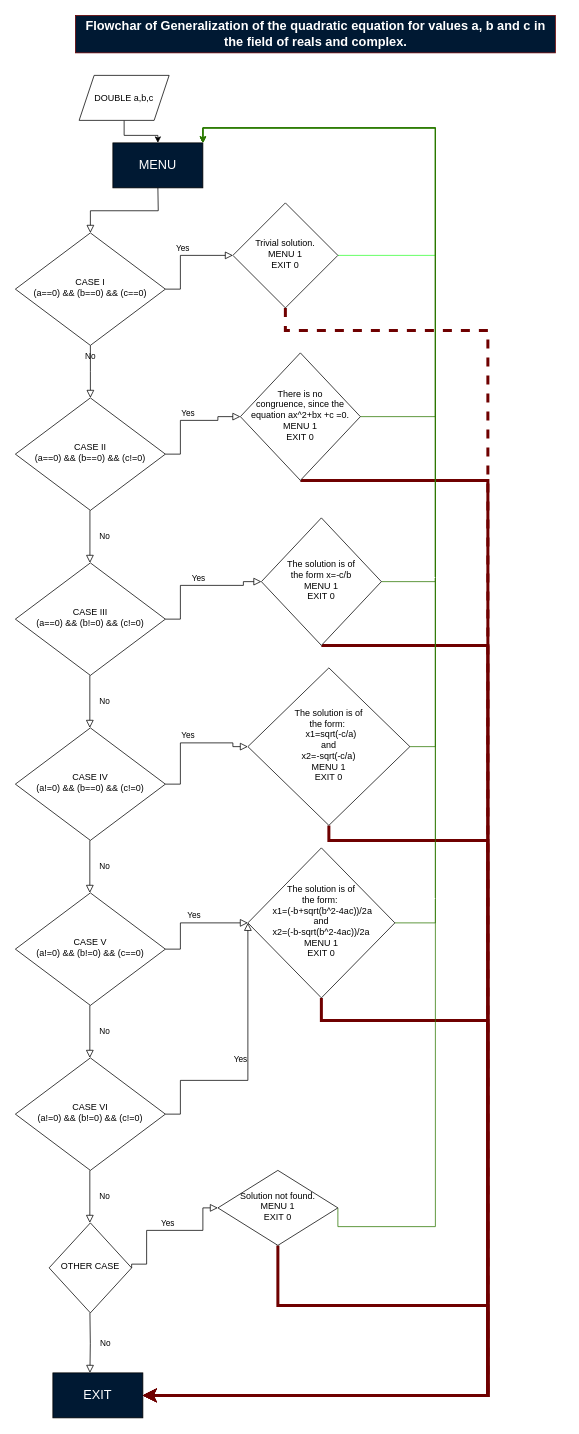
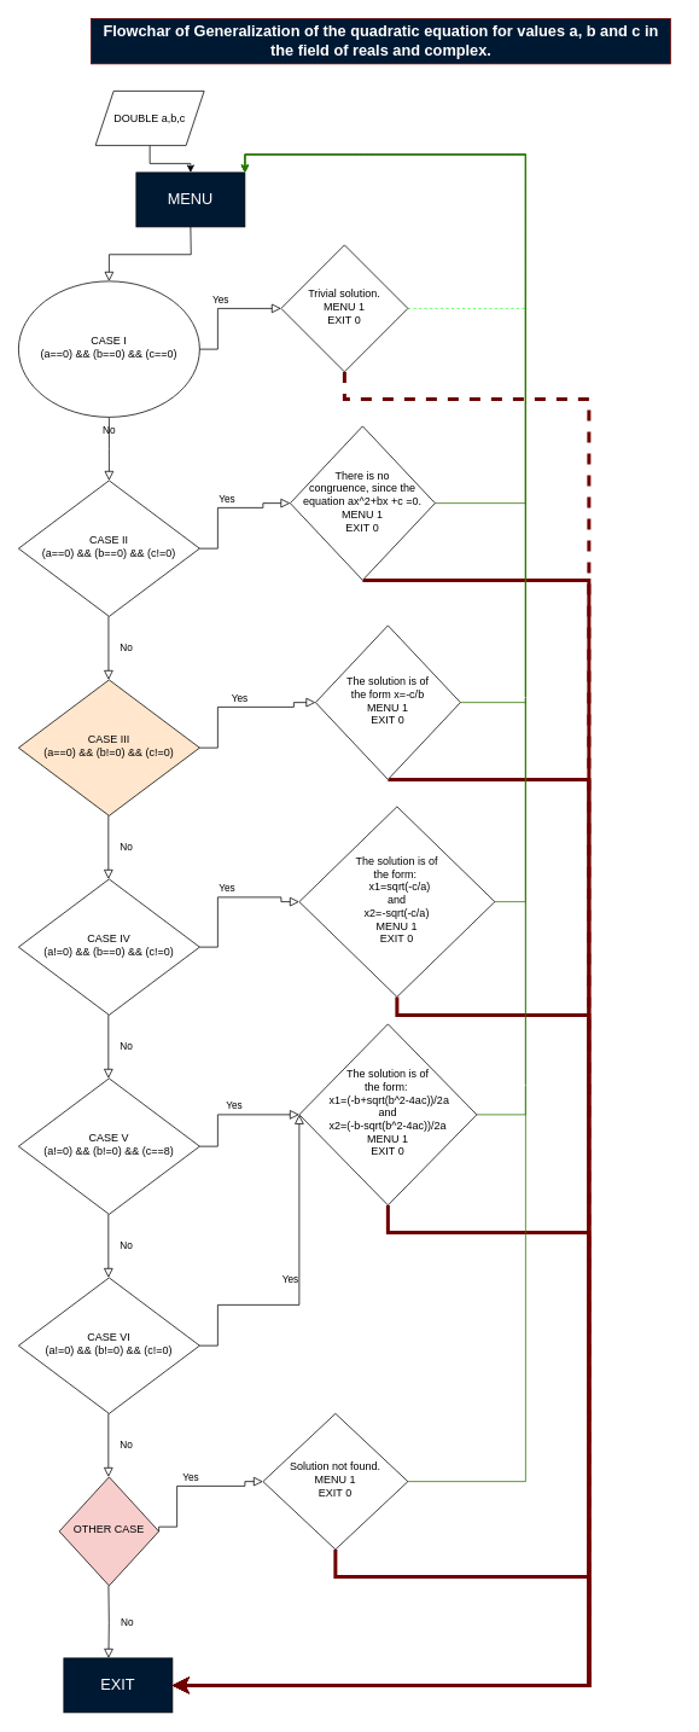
- <mxCell id="7" style="edgeStyle=orthogonalEdgeStyle;rounded=0;orthogonalLoop=1;jettySize=auto;html=1;exitX=0.5;exitY=0;exitDx=0;exitDy=0;entryX=1;entryY=0;entryDx=0;entryDy=0;fontSize=17;fontColor=#33FF33;labelBackgroundColor=#33FF33;strokeColor=#33FF33;" edge="1" parent="1" source="9" target="10"><mxGeometry relative="1" as="geometry"><Array as="points"><mxPoint x="580" y="340" /><mxPoint x="580" y="170" /><mxPoint x="270" y="170" /></Array></mxGeometry></mxCell>
+ <mxCell id="7" style="edgeStyle=orthogonalEdgeStyle;rounded=0;orthogonalLoop=1;jettySize=auto;html=1;exitX=0.5;exitY=0;exitDx=0;exitDy=0;entryX=1;entryY=0;entryDx=0;entryDy=0;fontSize=17;fontColor=#33FF33;labelBackgroundColor=#33FF33;strokeColor=#33FF33;dashed=1;" edge="1" parent="1" source="9" target="10"><mxGeometry relative="1" as="geometry"><Array as="points"><mxPoint x="580" y="340" /><mxPoint x="580" y="170" /><mxPoint x="270" y="170" /></Array></mxGeometry></mxCell>
- <mxCell id="5" value="CASE I&lt;br&gt;(a==0) &amp;amp;&amp;amp; (b==0) &amp;amp;&amp;amp; (c==0)" style="rhombus;whiteSpace=wrap;html=1;shadow=0;fontFamily=Helvetica;fontSize=12;align=center;strokeWidth=1;spacing=6;spacingTop=-4;" parent="1" vertex="1"><mxGeometry x="20" y="310" width="200" height="150" as="geometry" /></mxCell>
+ <mxCell id="5" value="CASE I&lt;br&gt;(a==0) &amp;amp;&amp;amp; (b==0) &amp;amp;&amp;amp; (c==0)" style="ellipse;whiteSpace=wrap;html=1;shadow=0;fontFamily=Helvetica;fontSize=12;align=center;strokeWidth=1;spacing=6;spacingTop=-4;" parent="1" vertex="1"><mxGeometry x="20" y="310" width="200" height="150" as="geometry" /></mxCell>
- <mxCell id="15" value="CASE III&lt;br&gt;(a==0) &amp;amp;&amp;amp; (b!=0) &amp;amp;&amp;amp; (c!=0)" style="rhombus;whiteSpace=wrap;html=1;shadow=0;fontFamily=Helvetica;fontSize=12;align=center;strokeWidth=1;spacing=6;spacingTop=-4;" vertex="1" parent="1"><mxGeometry x="20" y="750" width="200" height="150" as="geometry" /></mxCell>
+ <mxCell id="15" value="CASE III&lt;br&gt;(a==0) &amp;amp;&amp;amp; (b!=0) &amp;amp;&amp;amp; (c!=0)" style="rhombus;whiteSpace=wrap;html=1;shadow=0;fontFamily=Helvetica;fontSize=12;align=center;strokeWidth=1;spacing=6;spacingTop=-4;fillColor=#ffe6cc;" vertex="1" parent="1"><mxGeometry x="20" y="750" width="200" height="150" as="geometry" /></mxCell>
- <mxCell id="19" value="CASE V&lt;br&gt;(a!=0) &amp;amp;&amp;amp; (b!=0) &amp;amp;&amp;amp; (c==0)" style="rhombus;whiteSpace=wrap;html=1;shadow=0;fontFamily=Helvetica;fontSize=12;align=center;strokeWidth=1;spacing=6;spacingTop=-4;" vertex="1" parent="1"><mxGeometry x="20" y="1190" width="200" height="150" as="geometry" /></mxCell>
+ <mxCell id="19" value="CASE V&lt;br&gt;(a!=0) &amp;amp;&amp;amp; (b!=0) &amp;amp;&amp;amp; (c==8)" style="rhombus;whiteSpace=wrap;html=1;shadow=0;fontFamily=Helvetica;fontSize=12;align=center;strokeWidth=1;spacing=6;spacingTop=-4;" vertex="1" parent="1"><mxGeometry x="20" y="1190" width="200" height="150" as="geometry" /></mxCell>
- <mxCell id="46" value="Solution not found.&lt;br&gt;MENU 1&lt;br&gt;EXIT 0" style="rhombus;whiteSpace=wrap;html=1;shadow=0;fontFamily=Helvetica;fontSize=12;align=center;strokeWidth=1;spacing=6;spacingTop=-4;direction=south;" vertex="1" parent="1"><mxGeometry x="290" y="1560" width="160" height="100" as="geometry" /></mxCell>
+ <mxCell id="46" value="Solution not found.&lt;br&gt;MENU 1&lt;br&gt;EXIT 0" style="rhombus;whiteSpace=wrap;html=1;shadow=0;fontFamily=Helvetica;fontSize=12;align=center;strokeWidth=1;spacing=6;spacingTop=-4;direction=south;" vertex="1" parent="1"><mxGeometry x="290" y="1560" width="160" height="150" as="geometry" /></mxCell>
- <mxCell id="24" value="OTHER CASE" style="rhombus;whiteSpace=wrap;html=1;shadow=0;fontFamily=Helvetica;fontSize=12;align=center;strokeWidth=1;spacing=6;spacingTop=-4;" vertex="1" parent="1"><mxGeometry x="65" y="1630" width="110" height="120" as="geometry" /></mxCell>
+ <mxCell id="24" value="OTHER CASE" style="rhombus;whiteSpace=wrap;html=1;shadow=0;fontFamily=Helvetica;fontSize=12;align=center;strokeWidth=1;spacing=6;spacingTop=-4;fillColor=#f8cecc;" vertex="1" parent="1"><mxGeometry x="65" y="1630" width="110" height="120" as="geometry" /></mxCell>
